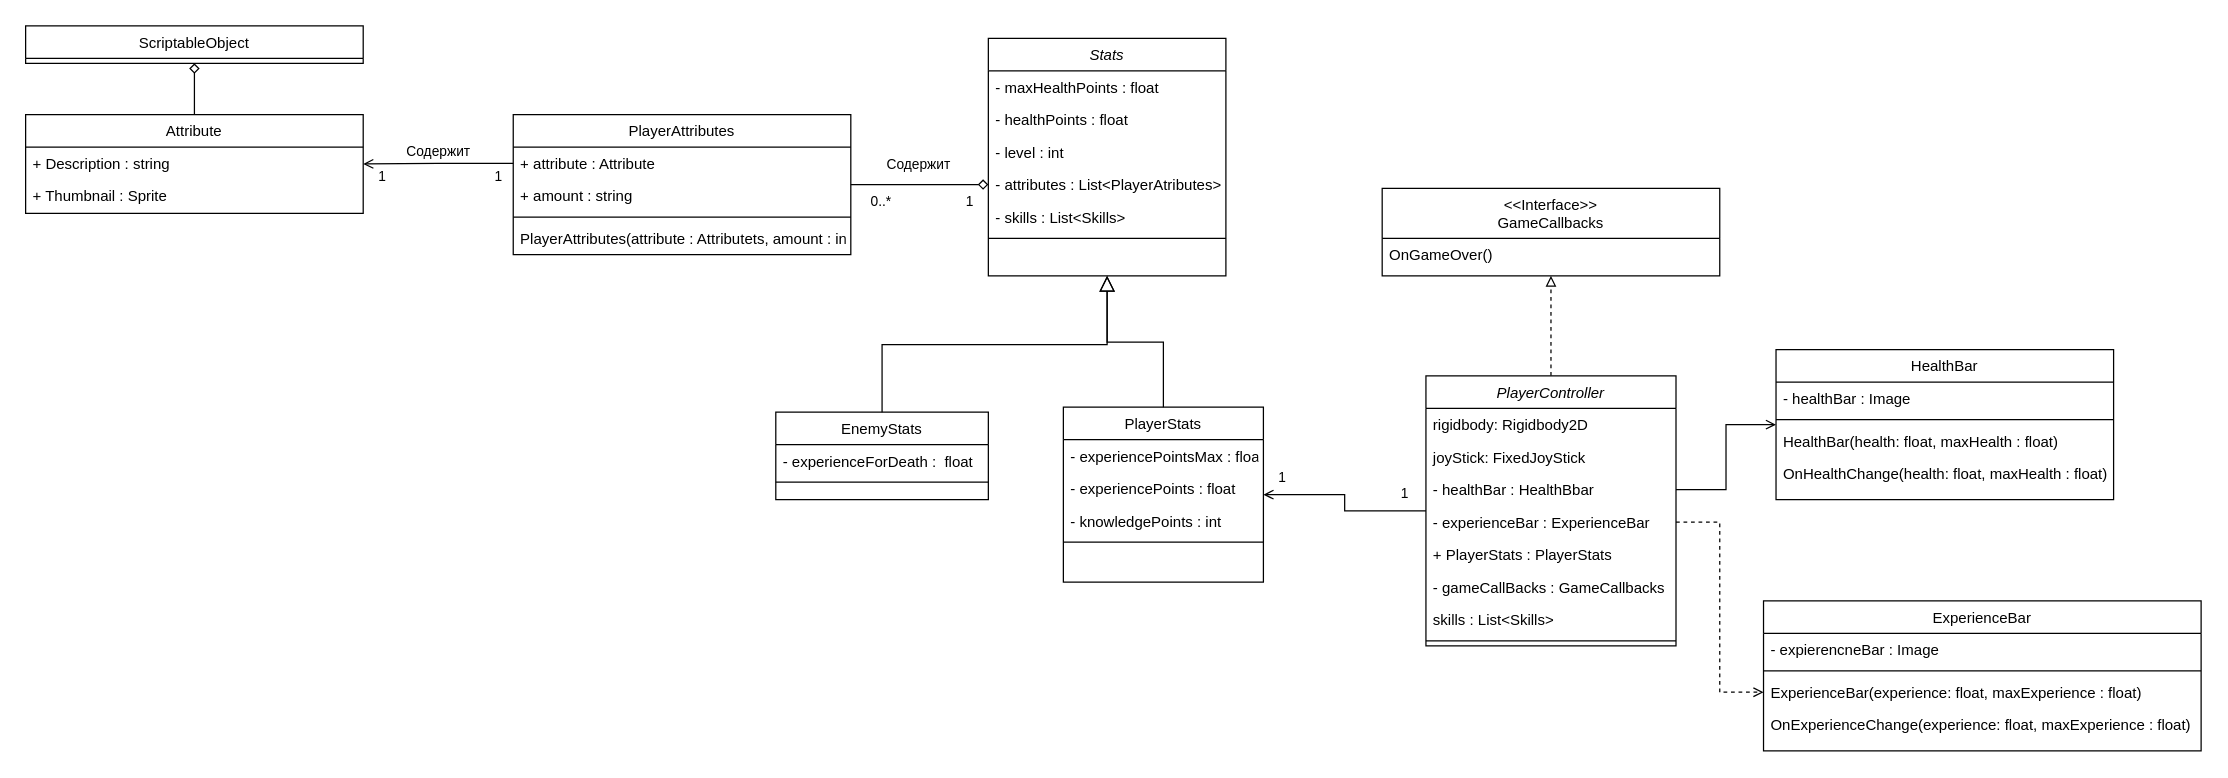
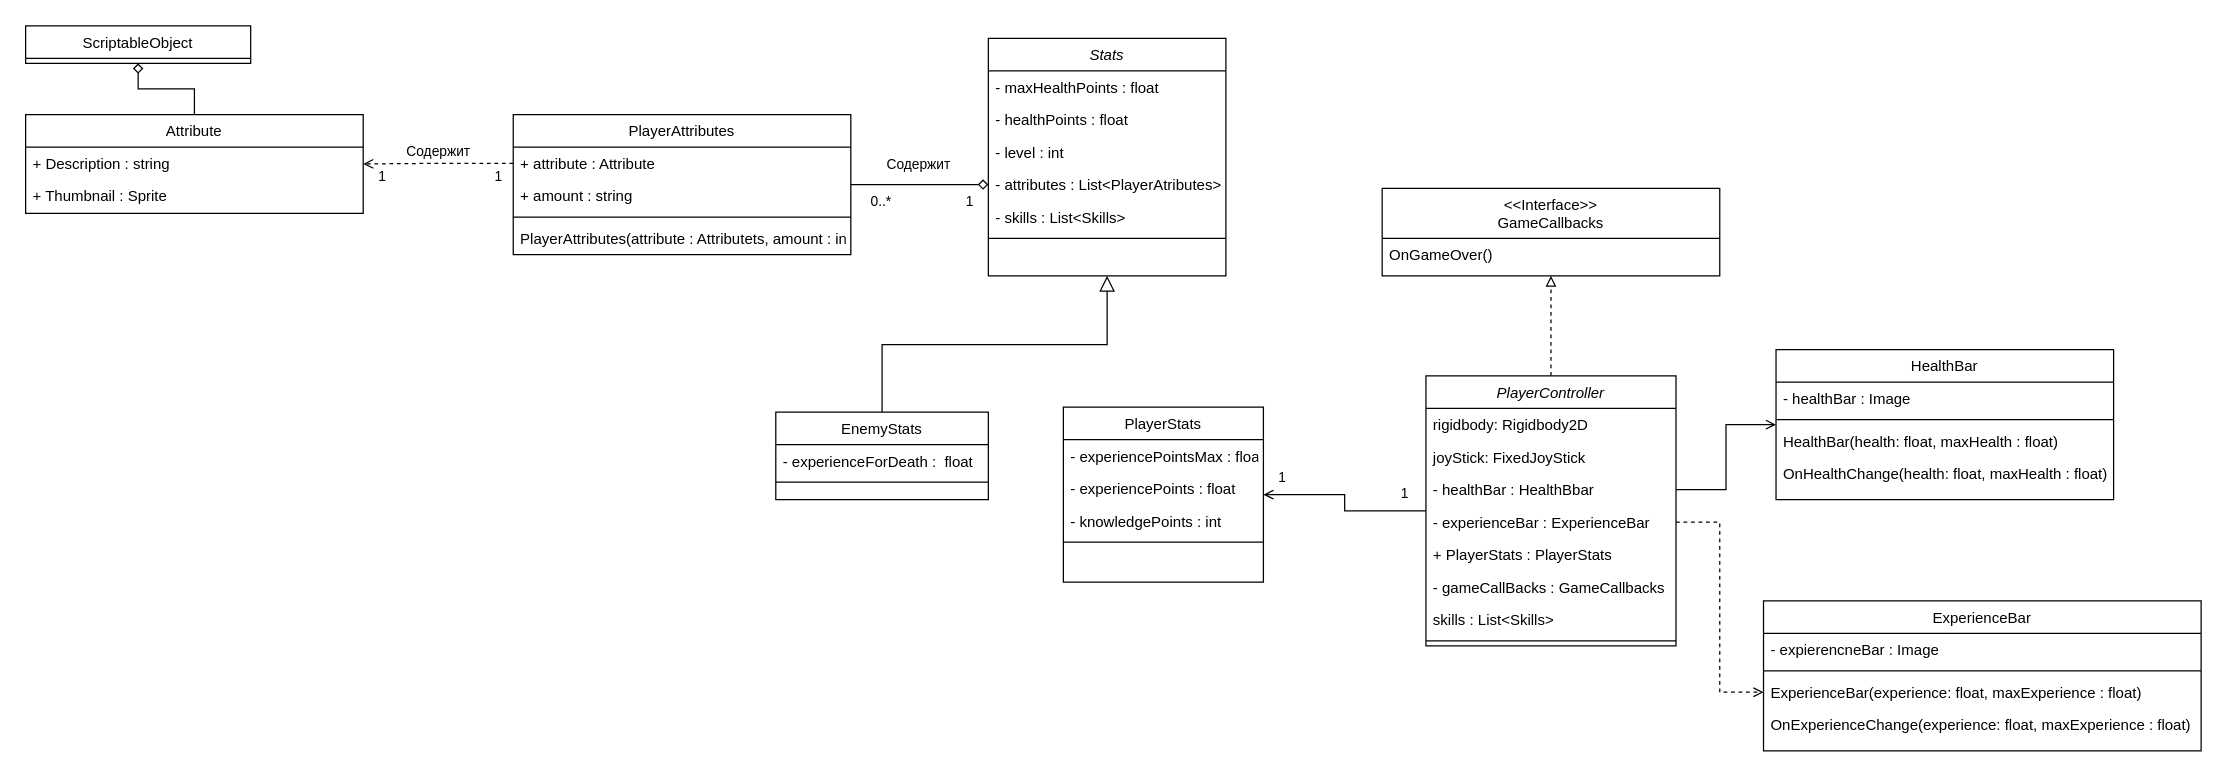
- <mxCell id="63" value="ScriptableObject" style="swimlane;fontStyle=0;align=center;verticalAlign=top;childLayout=stackLayout;horizontal=1;startSize=26;horizontalStack=0;resizeParent=1;resizeLast=0;collapsible=1;marginBottom=0;rounded=0;shadow=0;strokeWidth=1;" vertex="1" parent="1"><mxGeometry x="20" y="20" width="270" height="30" as="geometry"><mxRectangle x="340" y="380" width="170" height="26" as="alternateBounds" /></mxGeometry></mxCell>
+ <mxCell id="63" value="ScriptableObject" style="swimlane;fontStyle=0;align=center;verticalAlign=top;childLayout=stackLayout;horizontal=1;startSize=26;horizontalStack=0;resizeParent=1;resizeLast=0;collapsible=1;marginBottom=0;rounded=0;shadow=0;strokeWidth=1;" vertex="1" parent="1"><mxGeometry x="20" y="20" width="180" height="30" as="geometry"><mxRectangle x="340" y="380" width="170" height="26" as="alternateBounds" /></mxGeometry></mxCell>
- <mxCell id="59" style="edgeStyle=orthogonalEdgeStyle;rounded=0;orthogonalLoop=1;jettySize=auto;html=1;exitX=0;exitY=0.5;exitDx=0;exitDy=0;labelBackgroundColor=none;endArrow=open;endFill=0;" edge="1" parent="1" source="51" target="56"><mxGeometry relative="1" as="geometry" /></mxCell>
+ <mxCell id="59" style="edgeStyle=orthogonalEdgeStyle;rounded=0;orthogonalLoop=1;jettySize=auto;html=1;exitX=0;exitY=0.5;exitDx=0;exitDy=0;labelBackgroundColor=none;endArrow=open;endFill=0;dashed=1;" edge="1" parent="1" source="51" target="56"><mxGeometry relative="1" as="geometry" /></mxCell>
- <mxCell id="14" value="" style="endArrow=block;endSize=10;endFill=0;shadow=0;strokeWidth=1;rounded=0;edgeStyle=elbowEdgeStyle;elbow=vertical;" edge="1" parent="1" source="9" target="2"><mxGeometry width="160" relative="1" as="geometry"><mxPoint x="850" y="373" as="sourcePoint" /><mxPoint x="850" y="373" as="targetPoint" /></mxGeometry></mxCell>
